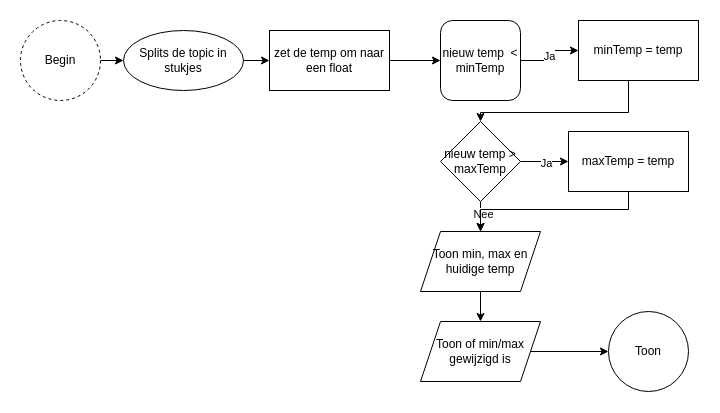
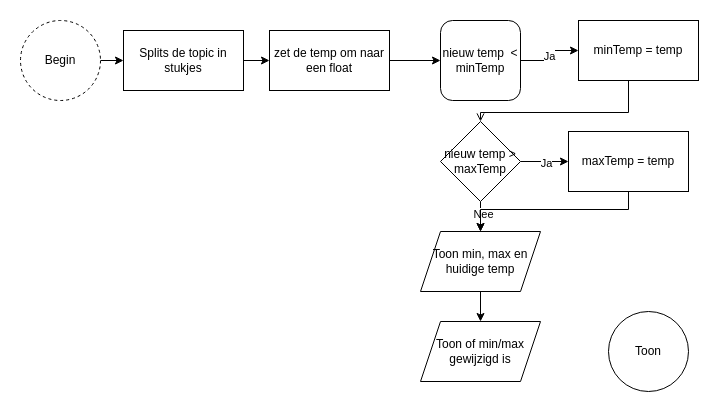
- <mxCell id="6" value="Splits de topic in stukjes" style="ellipse;whiteSpace=wrap;html=1;" vertex="1" parent="1"><mxGeometry x="123" y="30" width="120" height="60" as="geometry" /></mxCell>
+ <mxCell id="6" value="Splits de topic in stukjes" style="rounded=0;whiteSpace=wrap;html=1;" vertex="1" parent="1"><mxGeometry x="123" y="30" width="120" height="60" as="geometry" /></mxCell>
- <mxCell id="16" style="edgeStyle=orthogonalEdgeStyle;rounded=0;orthogonalLoop=1;jettySize=auto;html=1;entryX=0.5;entryY=0;entryDx=0;entryDy=0;" edge="1" parent="1" source="17" target="22"><mxGeometry relative="1" as="geometry"><Array as="points"><mxPoint x="628" y="112" /><mxPoint x="480" y="112" /></Array></mxGeometry></mxCell>
+ <mxCell id="16" style="edgeStyle=orthogonalEdgeStyle;rounded=0;orthogonalLoop=1;jettySize=auto;html=1;entryX=0.5;entryY=0;entryDx=0;entryDy=0;endArrow=open;" edge="1" parent="1" source="17" target="22"><mxGeometry relative="1" as="geometry"><Array as="points"><mxPoint x="628" y="112" /><mxPoint x="480" y="112" /></Array></mxGeometry></mxCell>
- <mxCell id="11" value="" style="edgeStyle=orthogonalEdgeStyle;rounded=0;orthogonalLoop=1;jettySize=auto;html=1;" edge="1" parent="1" source="12" target="4"><mxGeometry relative="1" as="geometry" /></mxCell>
